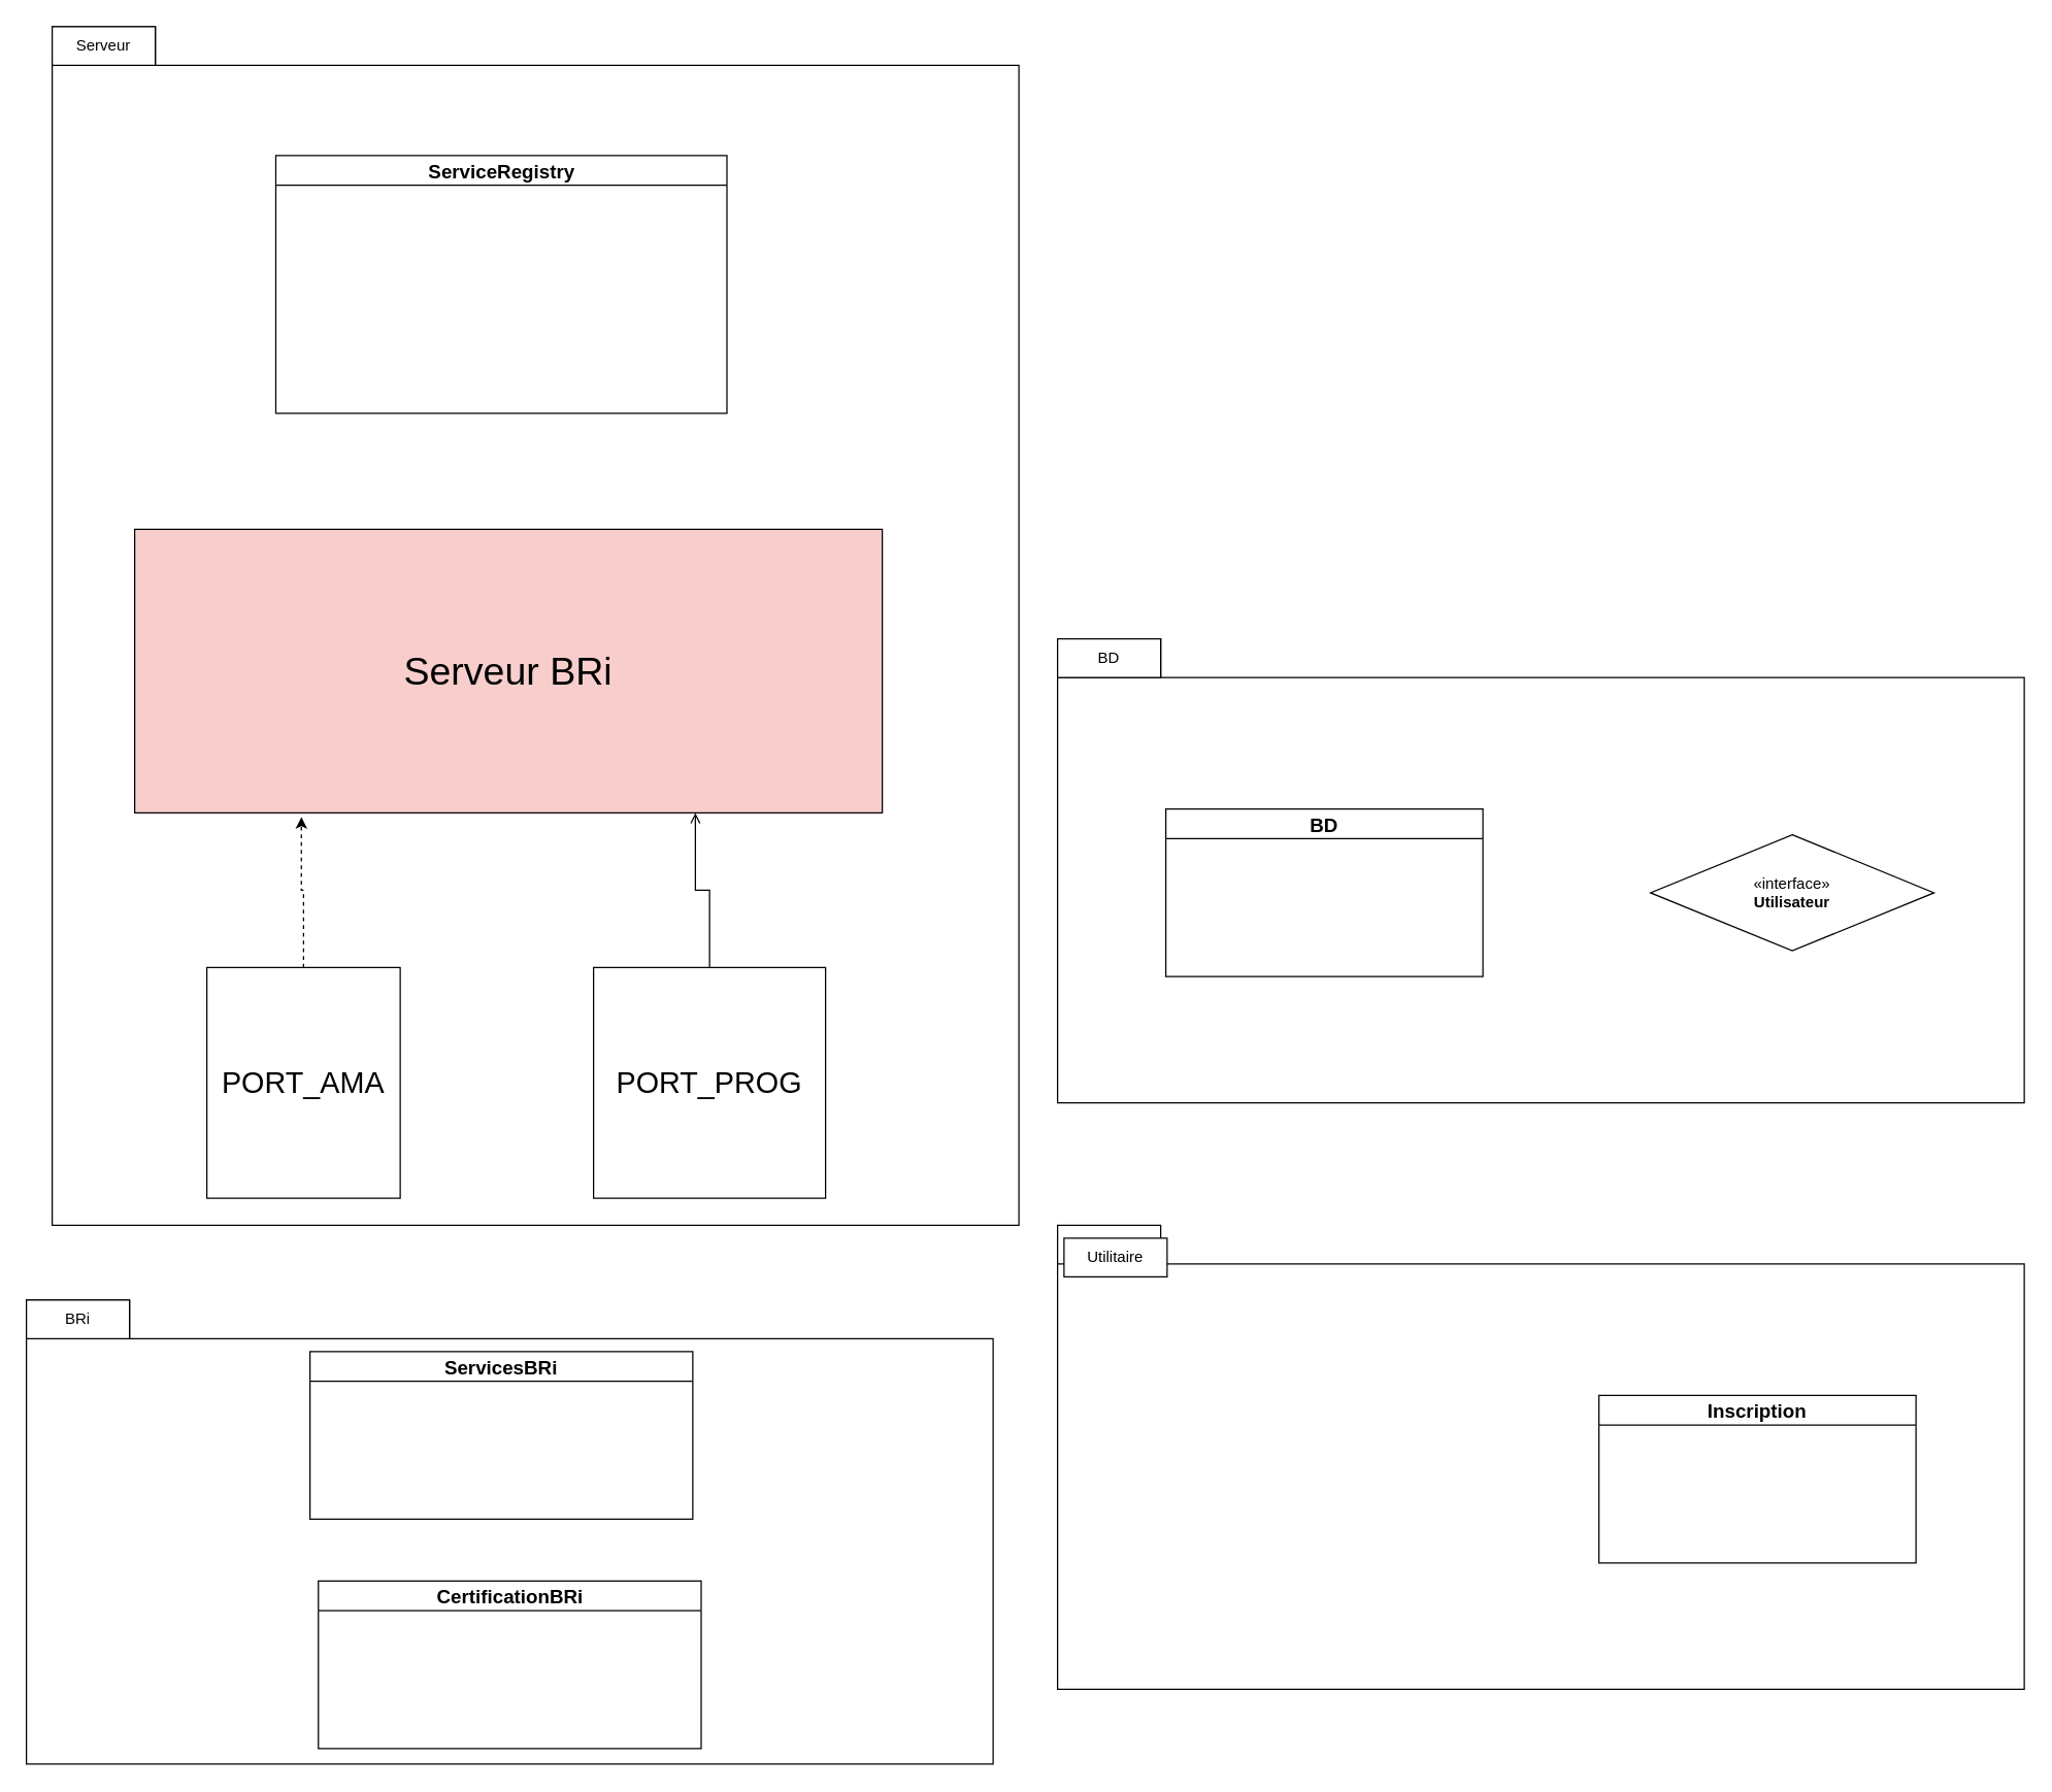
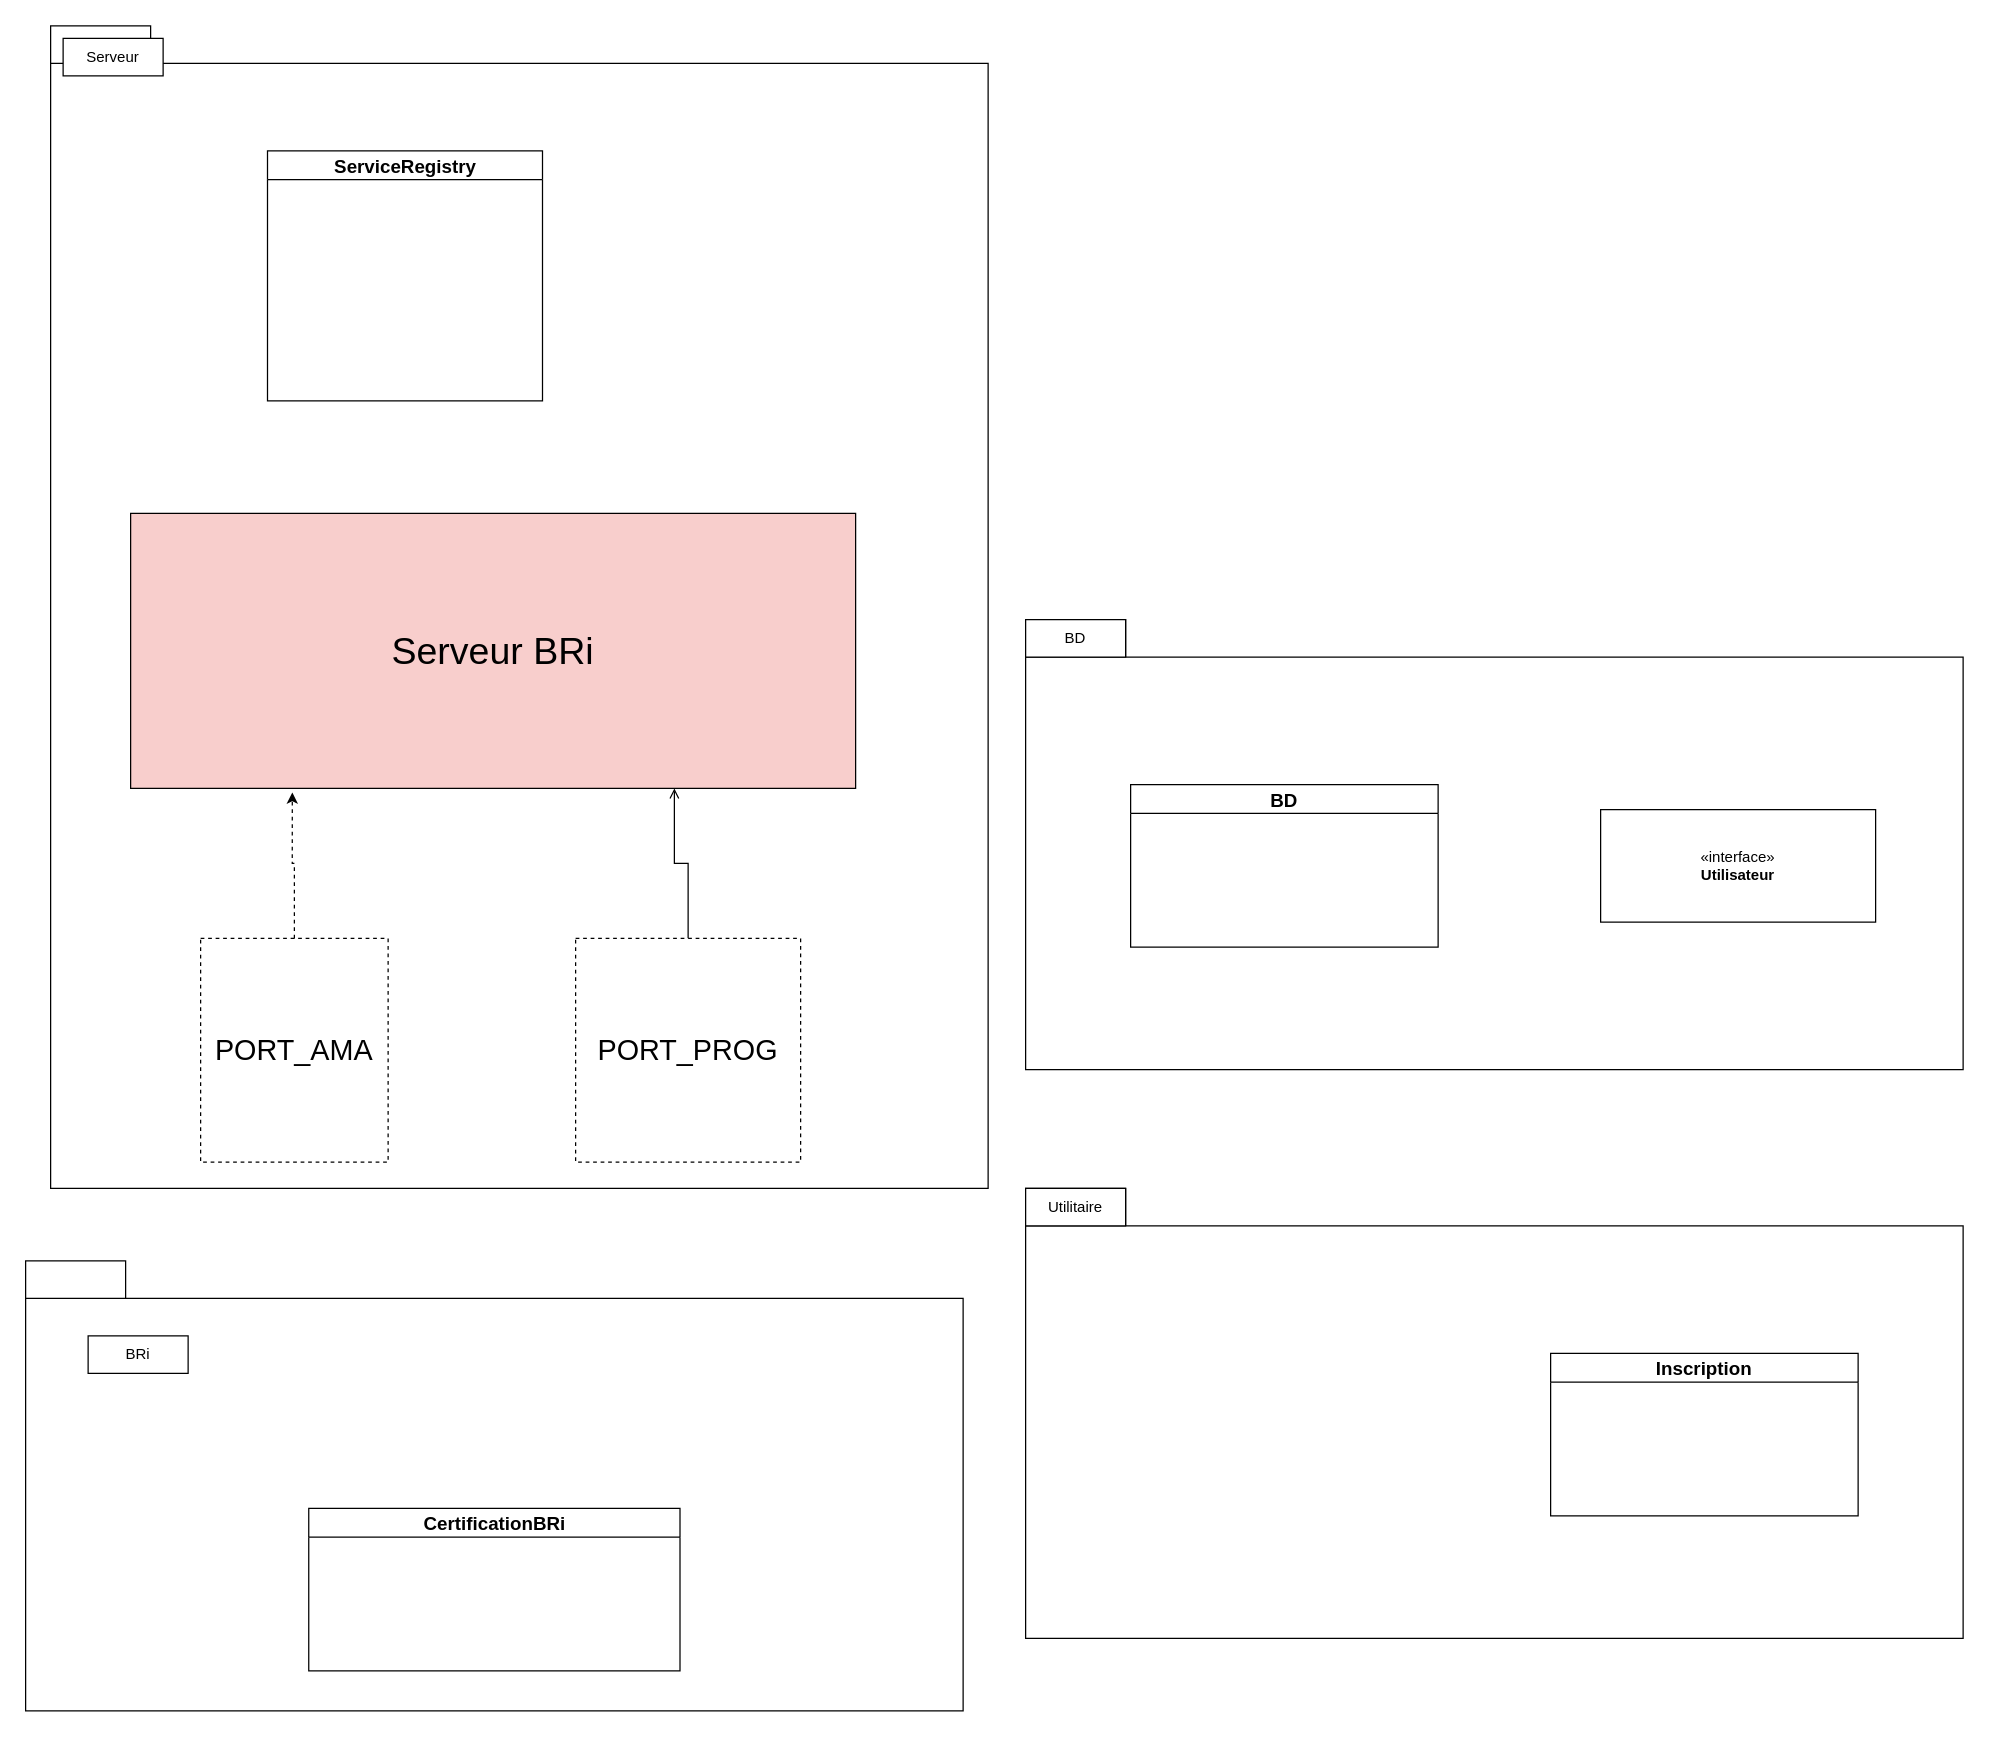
- <mxCell id="3" value="Serveur" style="rounded=0;whiteSpace=wrap;html=1;" vertex="1" parent="1"><mxGeometry x="40" y="20" width="80" height="30" as="geometry" /></mxCell>
+ <mxCell id="3" value="Serveur" style="rounded=0;whiteSpace=wrap;html=1;" vertex="1" parent="1"><mxGeometry x="50" y="30" width="80" height="30" as="geometry" /></mxCell>
- <mxCell id="20" value="&lt;font style=&quot;font-size: 15px;&quot;&gt;ServiceRegistry&lt;/font&gt;" style="swimlane;whiteSpace=wrap;html=1;swimlaneLine=1;glass=0;strokeWidth=1;swimlaneFillColor=default;" vertex="1" parent="1"><mxGeometry x="213.5" y="120" width="350" height="200" as="geometry" /></mxCell>
+ <mxCell id="20" value="&lt;font style=&quot;font-size: 15px;&quot;&gt;ServiceRegistry&lt;/font&gt;" style="swimlane;whiteSpace=wrap;html=1;swimlaneLine=1;glass=0;strokeWidth=1;swimlaneFillColor=default;" vertex="1" parent="1"><mxGeometry x="213.5" y="120" width="220" height="200" as="geometry" /></mxCell>
- <mxCell id="16" value="«interface»&lt;br&gt;&lt;b&gt;Utilisateur&lt;/b&gt;" style="rhombus;html=1;whiteSpace=wrap;" vertex="1" parent="1"><mxGeometry x="1280" y="647" width="220" height="90" as="geometry" /></mxCell>
+ <mxCell id="16" value="«interface»&lt;br&gt;&lt;b&gt;Utilisateur&lt;/b&gt;" style="html=1;whiteSpace=wrap;" vertex="1" parent="1"><mxGeometry x="1280" y="647" width="220" height="90" as="geometry" /></mxCell>
- <mxCell id="6" value="&lt;font style=&quot;font-size: 23px;&quot;&gt;PORT_AMA&lt;/font&gt;" style="rounded=0;whiteSpace=wrap;html=1;" vertex="1" parent="1"><mxGeometry x="160" y="750" width="150" height="179" as="geometry" /></mxCell>
+ <mxCell id="6" value="&lt;font style=&quot;font-size: 23px;&quot;&gt;PORT_AMA&lt;/font&gt;" style="rounded=0;whiteSpace=wrap;html=1;dashed=1;" vertex="1" parent="1"><mxGeometry x="160" y="750" width="150" height="179" as="geometry" /></mxCell>
- <mxCell id="8" value="&lt;font style=&quot;font-size: 23px;&quot;&gt;PORT_PROG&lt;/font&gt;" style="rounded=0;whiteSpace=wrap;html=1;" vertex="1" parent="1"><mxGeometry x="460" y="750" width="180" height="179" as="geometry" /></mxCell>
+ <mxCell id="8" value="&lt;font style=&quot;font-size: 23px;&quot;&gt;PORT_PROG&lt;/font&gt;" style="rounded=0;whiteSpace=wrap;html=1;dashed=1;" vertex="1" parent="1"><mxGeometry x="460" y="750" width="180" height="179" as="geometry" /></mxCell>
- <mxCell id="18" value="Utilitaire" style="rounded=0;whiteSpace=wrap;html=1;" vertex="1" parent="1"><mxGeometry x="825" y="960" width="80" height="30" as="geometry" /></mxCell>
+ <mxCell id="18" value="Utilitaire" style="rounded=0;whiteSpace=wrap;html=1;" vertex="1" parent="1"><mxGeometry x="820" y="950" width="80" height="30" as="geometry" /></mxCell>
- <mxCell id="12" value="BRi" style="rounded=0;whiteSpace=wrap;html=1;" vertex="1" parent="1"><mxGeometry x="20" y="1008" width="80" height="30" as="geometry" /></mxCell>
+ <mxCell id="12" value="BRi" style="rounded=0;whiteSpace=wrap;html=1;" vertex="1" parent="1"><mxGeometry x="70" y="1068" width="80" height="30" as="geometry" /></mxCell>
- <mxCell id="10" value="&lt;font style=&quot;font-size: 15px;&quot;&gt;ServicesBRi&lt;/font&gt;" style="swimlane;whiteSpace=wrap;html=1;swimlaneLine=1;glass=0;strokeWidth=1;swimlaneFillColor=default;" vertex="1" parent="1"><mxGeometry x="240" y="1048" width="297" height="130" as="geometry" /></mxCell>
- <mxCell id="11" value="&lt;span style=&quot;font-size: 15px;&quot;&gt;CertificationBRi&lt;/span&gt;" style="swimlane;whiteSpace=wrap;html=1;swimlaneLine=1;glass=0;strokeWidth=1;swimlaneFillColor=default;" vertex="1" parent="1"><mxGeometry x="246.5" y="1226" width="297" height="130" as="geometry" /></mxCell>
+ <mxCell id="11" value="&lt;span style=&quot;font-size: 15px;&quot;&gt;CertificationBRi&lt;/span&gt;" style="swimlane;whiteSpace=wrap;html=1;swimlaneLine=1;glass=0;strokeWidth=1;swimlaneFillColor=default;" vertex="1" parent="1"><mxGeometry x="246.5" y="1206" width="297" height="130" as="geometry" /></mxCell>
